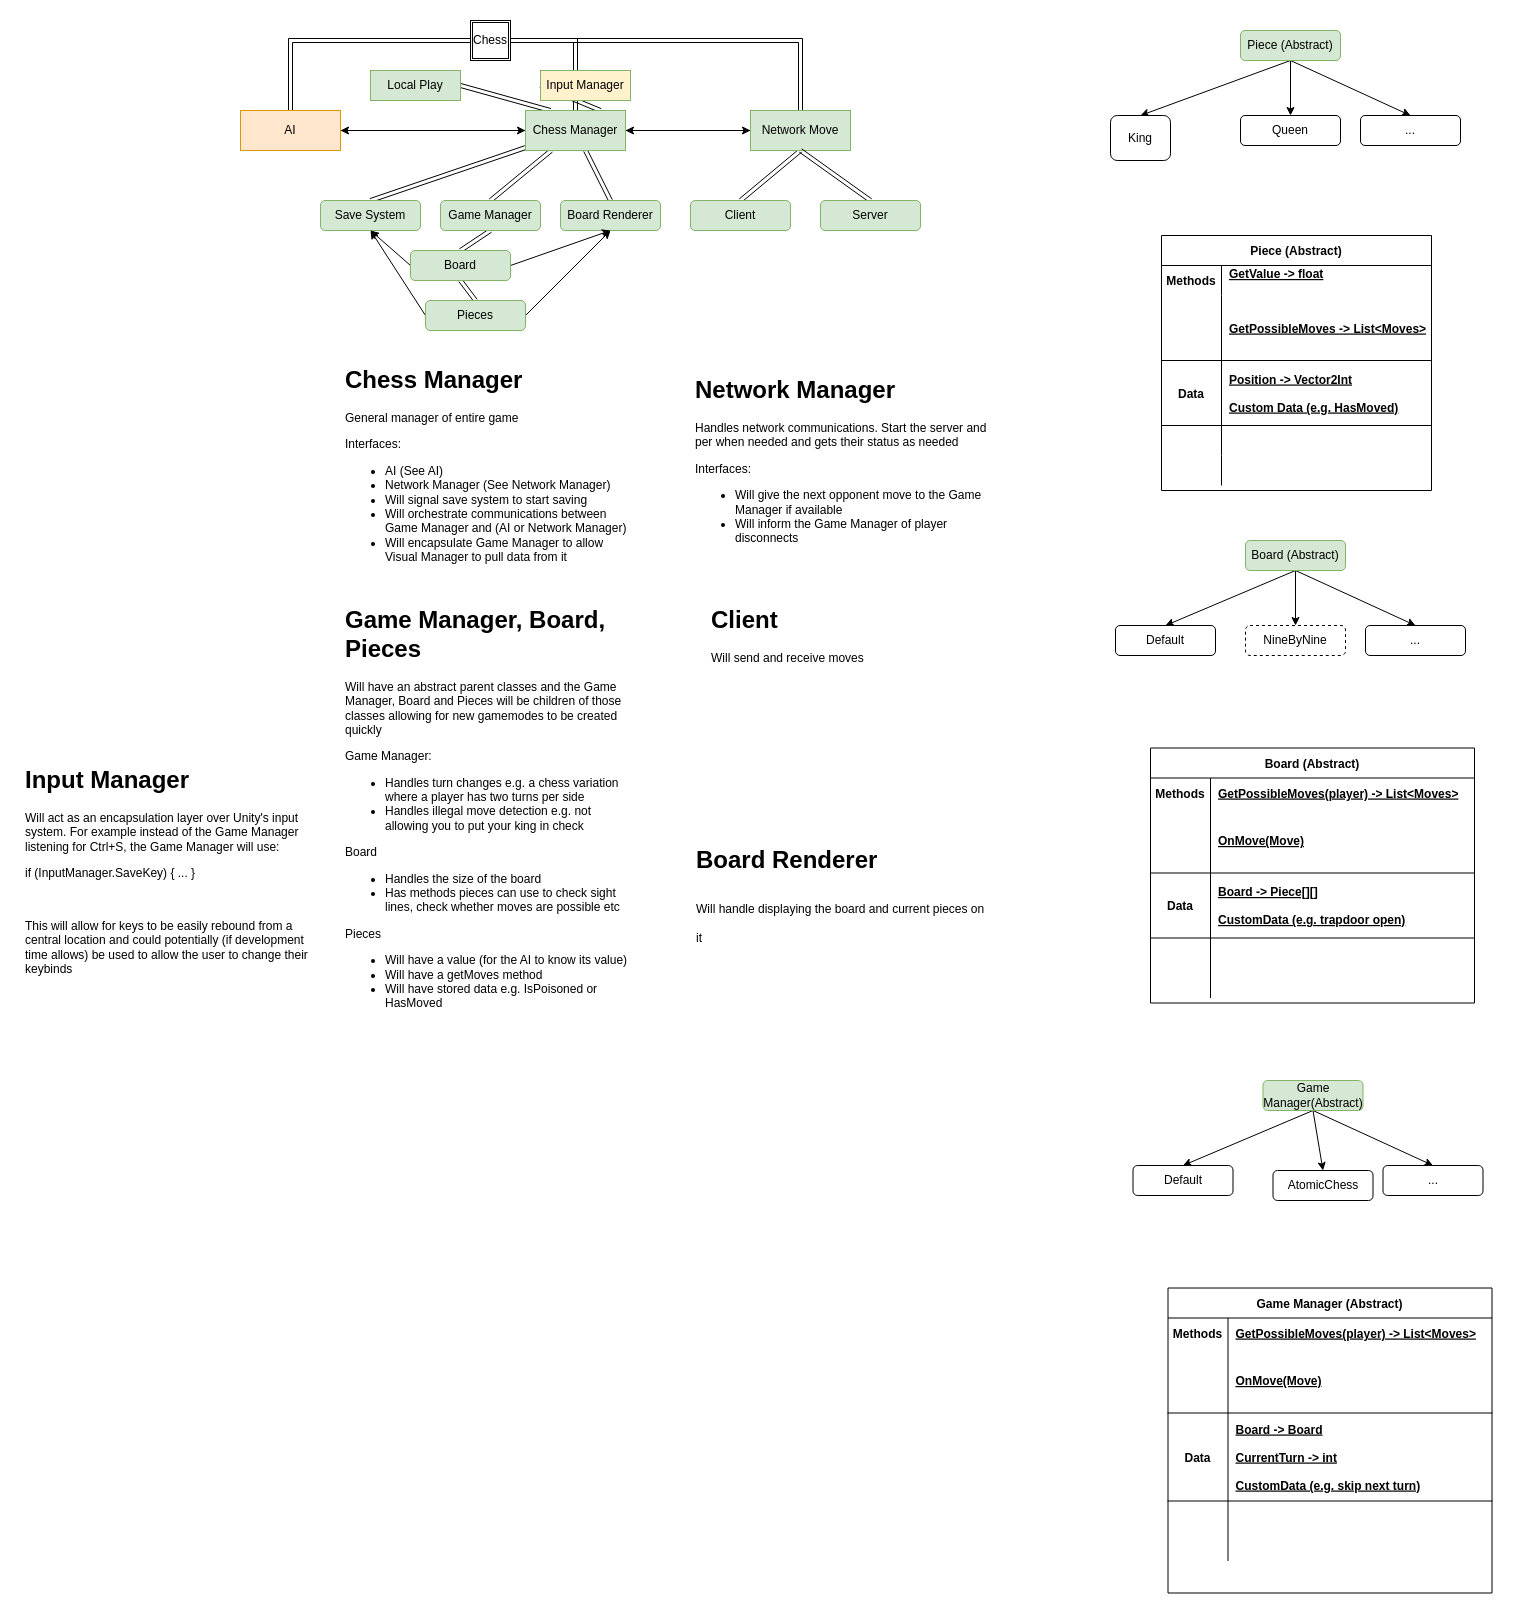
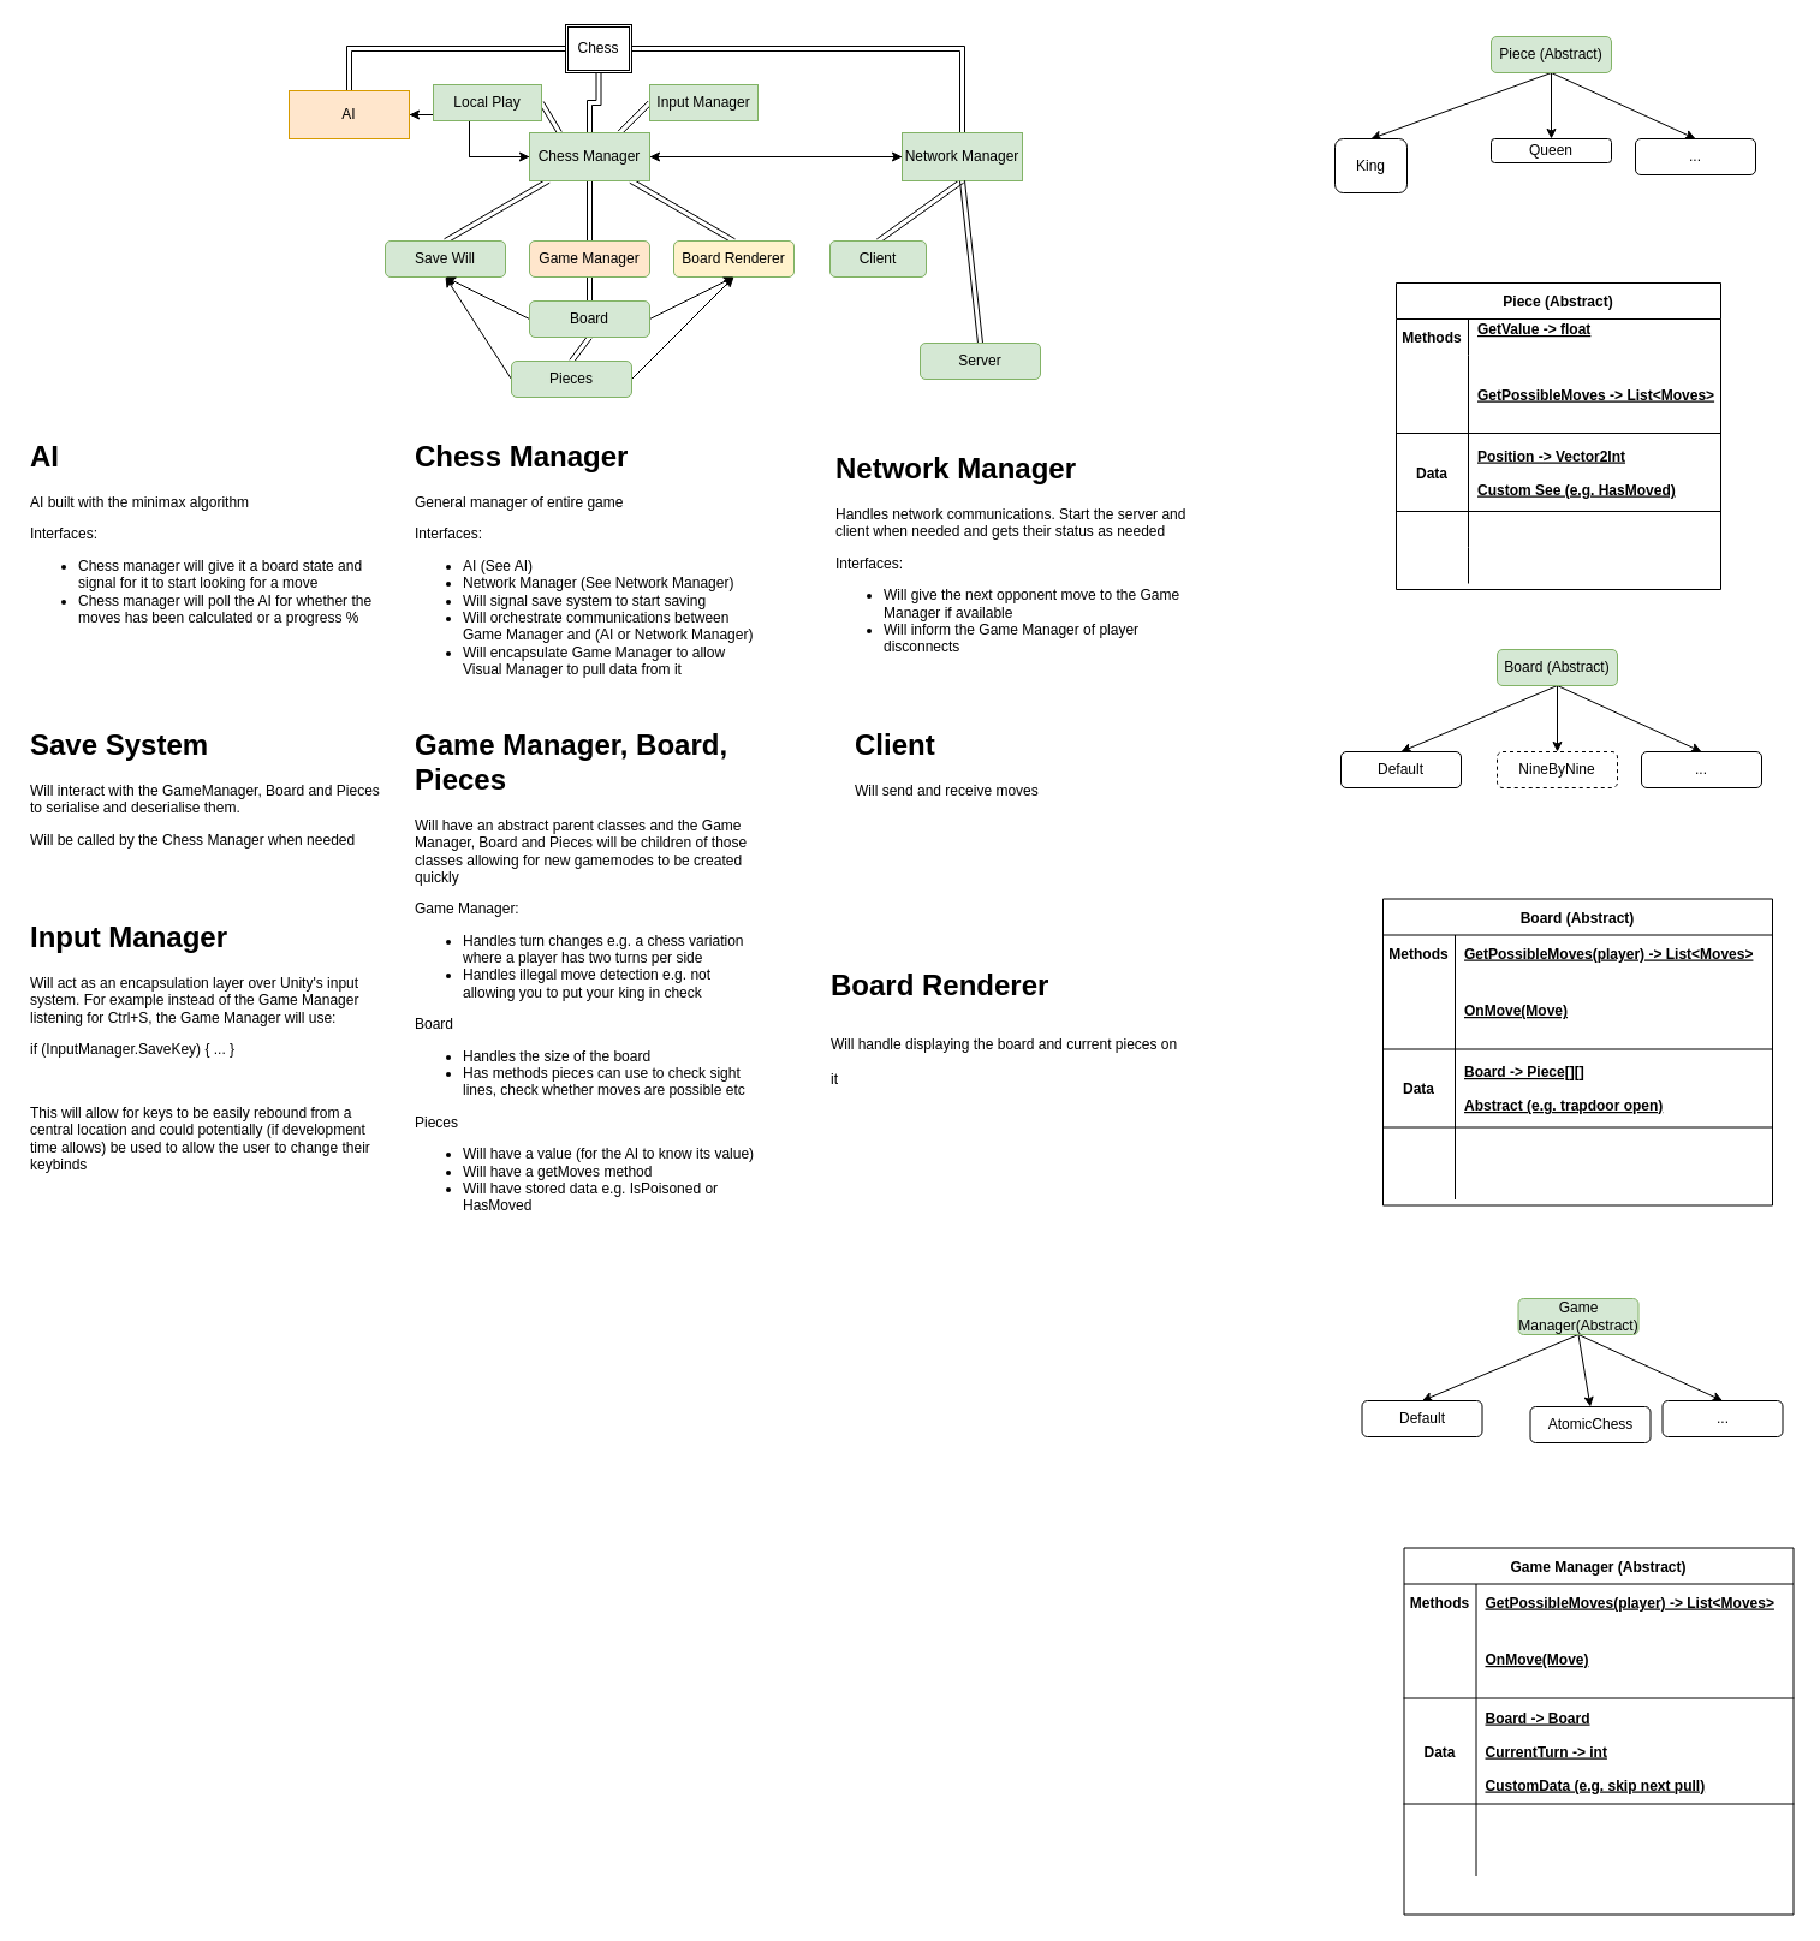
- <mxCell id="5" value="Chess" style="shape=ext;double=1;whiteSpace=wrap;html=1;aspect=fixed;" parent="1" vertex="1"><mxGeometry x="470" y="20" width="40" height="40" as="geometry" /></mxCell>
+ <mxCell id="5" value="Chess" style="shape=ext;double=1;whiteSpace=wrap;html=1;aspect=fixed;" parent="1" vertex="1"><mxGeometry x="470" y="20" width="55" height="40" as="geometry" /></mxCell>
- <mxCell id="112" value="Local Play" style="rounded=0;whiteSpace=wrap;html=1;fillColor=#d5e8d4;strokeColor=#82b366;" parent="1" vertex="1"><mxGeometry x="370" y="70" width="90" height="30" as="geometry" /></mxCell>
+ <mxCell id="112" value="Local Play" style="rounded=0;whiteSpace=wrap;html=1;fillColor=#d5e8d4;strokeColor=#82b366;" parent="1" vertex="1"><mxGeometry x="360" y="70" width="90" height="30" as="geometry" /></mxCell>
- <mxCell id="40" value="Input Manager" style="rounded=0;whiteSpace=wrap;html=1;fillColor=#fff2cc;strokeColor=#82b366;" parent="1" vertex="1"><mxGeometry x="540" y="70" width="90" height="30" as="geometry" /></mxCell>
+ <mxCell id="40" value="Input Manager" style="rounded=0;whiteSpace=wrap;html=1;fillColor=#d5e8d4;strokeColor=#82b366;" parent="1" vertex="1"><mxGeometry x="540" y="70" width="90" height="30" as="geometry" /></mxCell>
- <mxCell id="15" value="AI" style="rounded=0;whiteSpace=wrap;html=1;fillColor=#ffe6cc;strokeColor=#d79b00;" parent="1" vertex="1"><mxGeometry x="240" y="110" width="100" height="40" as="geometry" /></mxCell>
+ <mxCell id="15" value="AI" style="rounded=0;whiteSpace=wrap;html=1;fillColor=#ffe6cc;strokeColor=#d79b00;" parent="1" vertex="1"><mxGeometry x="240" y="75" width="100" height="40" as="geometry" /></mxCell>
- <mxCell id="13" value="Chess Manager" style="rounded=0;whiteSpace=wrap;html=1;fillColor=#d5e8d4;strokeColor=#82b366;" parent="1" vertex="1"><mxGeometry x="525" y="110" width="100" height="40" as="geometry" /></mxCell>
+ <mxCell id="13" value="Chess Manager" style="rounded=0;whiteSpace=wrap;html=1;fillColor=#d5e8d4;strokeColor=#82b366;" parent="1" vertex="1"><mxGeometry x="440" y="110" width="100" height="40" as="geometry" /></mxCell>
- <mxCell id="18" value="Network Move" style="rounded=0;whiteSpace=wrap;html=1;fillColor=#d5e8d4;strokeColor=#82b366;" parent="1" vertex="1"><mxGeometry x="750" y="110" width="100" height="40" as="geometry" /></mxCell>
+ <mxCell id="18" value="Network Manager" style="rounded=0;whiteSpace=wrap;html=1;fillColor=#d5e8d4;strokeColor=#82b366;" parent="1" vertex="1"><mxGeometry x="750" y="110" width="100" height="40" as="geometry" /></mxCell>
- <mxCell id="47" value="Queen" style="rounded=1;whiteSpace=wrap;html=1;" parent="1" vertex="1"><mxGeometry x="1240" y="115" width="100" height="30" as="geometry" /></mxCell>
+ <mxCell id="47" value="Queen" style="rounded=1;whiteSpace=wrap;html=1;" parent="1" vertex="1"><mxGeometry x="1240" y="115" width="100" height="20" as="geometry" /></mxCell>
- <mxCell id="21" value="Save System" style="rounded=1;whiteSpace=wrap;html=1;fillColor=#d5e8d4;strokeColor=#82b366;" parent="1" vertex="1"><mxGeometry x="320" y="200" width="100" height="30" as="geometry" /></mxCell>
+ <mxCell id="21" value="Save Will" style="rounded=1;whiteSpace=wrap;html=1;fillColor=#d5e8d4;strokeColor=#82b366;" parent="1" vertex="1"><mxGeometry x="320" y="200" width="100" height="30" as="geometry" /></mxCell>
- <mxCell id="20" value="Game Manager" style="rounded=1;whiteSpace=wrap;html=1;fillColor=#d5e8d4;strokeColor=#82b366;" parent="1" vertex="1"><mxGeometry x="440" y="200" width="100" height="30" as="geometry" /></mxCell>
+ <mxCell id="20" value="Game Manager" style="rounded=1;whiteSpace=wrap;html=1;fillColor=#ffe6cc;strokeColor=#82b366;" parent="1" vertex="1"><mxGeometry x="440" y="200" width="100" height="30" as="geometry" /></mxCell>
- <mxCell id="22" value="Board Renderer" style="rounded=1;whiteSpace=wrap;html=1;fillColor=#d5e8d4;strokeColor=#82b366;" parent="1" vertex="1"><mxGeometry x="560" y="200" width="100" height="30" as="geometry" /></mxCell>
+ <mxCell id="22" value="Board Renderer" style="rounded=1;whiteSpace=wrap;html=1;fillColor=#fff2cc;strokeColor=#82b366;" parent="1" vertex="1"><mxGeometry x="560" y="200" width="100" height="30" as="geometry" /></mxCell>
- <mxCell id="31" value="Client" style="rounded=1;whiteSpace=wrap;html=1;fillColor=#d5e8d4;strokeColor=#82b366;" parent="1" vertex="1"><mxGeometry x="690" y="200" width="100" height="30" as="geometry" /></mxCell>
+ <mxCell id="31" value="Client" style="rounded=1;whiteSpace=wrap;html=1;fillColor=#d5e8d4;strokeColor=#82b366;" parent="1" vertex="1"><mxGeometry x="690" y="200" width="80" height="30" as="geometry" /></mxCell>
- <mxCell id="33" value="Server" style="rounded=1;whiteSpace=wrap;html=1;fillColor=#d5e8d4;strokeColor=#82b366;" parent="1" vertex="1"><mxGeometry x="820" y="200" width="100" height="30" as="geometry" /></mxCell>
+ <mxCell id="33" value="Server" style="rounded=1;whiteSpace=wrap;html=1;fillColor=#d5e8d4;strokeColor=#82b366;" parent="1" vertex="1"><mxGeometry x="765" y="285" width="100" height="30" as="geometry" /></mxCell>
- <mxCell id="27" value="Board" style="rounded=1;whiteSpace=wrap;html=1;fillColor=#d5e8d4;strokeColor=#82b366;" parent="1" vertex="1"><mxGeometry x="410" y="250" width="100" height="30" as="geometry" /></mxCell>
+ <mxCell id="27" value="Board" style="rounded=1;whiteSpace=wrap;html=1;fillColor=#d5e8d4;strokeColor=#82b366;" parent="1" vertex="1"><mxGeometry x="440" y="250" width="100" height="30" as="geometry" /></mxCell>
- <mxCell id="58" value="Position -&gt; Vector2Int&#10;&#10;Custom Data (e.g. HasMoved)" style="shape=partialRectangle;connectable=0;fillColor=none;top=0;left=0;bottom=0;right=0;align=left;spacingLeft=6;fontStyle=5;overflow=hidden;" parent="56" vertex="1"><mxGeometry x="60" width="210" height="65" as="geometry"><mxRectangle width="210" height="65" as="alternateBounds" /></mxGeometry></mxCell>
+ <mxCell id="58" value="Position -&gt; Vector2Int&#10;&#10;Custom See (e.g. HasMoved)" style="shape=partialRectangle;connectable=0;fillColor=none;top=0;left=0;bottom=0;right=0;align=left;spacingLeft=6;fontStyle=5;overflow=hidden;" parent="56" vertex="1"><mxGeometry x="60" width="210" height="65" as="geometry"><mxRectangle width="210" height="65" as="alternateBounds" /></mxGeometry></mxCell>
- <mxCell id="36" value="&lt;h1&gt;Network Manager&lt;/h1&gt;&lt;p&gt;Handles network communications. Start the server and per when needed and gets their status as needed&lt;/p&gt;&lt;p&gt;Interfaces:&lt;/p&gt;&lt;p&gt;&lt;/p&gt;&lt;ul&gt;&lt;li&gt;Will give the next opponent move to the Game Manager if available&lt;/li&gt;&lt;li&gt;Will inform the Game Manager of player disconnects&lt;/li&gt;&lt;/ul&gt;&lt;p&gt;&lt;/p&gt;" style="text;html=1;strokeColor=none;fillColor=none;spacing=5;spacingTop=-20;whiteSpace=wrap;overflow=hidden;rounded=0;" parent="1" vertex="1"><mxGeometry x="690" y="370" width="300" height="210" as="geometry" /></mxCell>
+ <mxCell id="36" value="&lt;h1&gt;Network Manager&lt;/h1&gt;&lt;p&gt;Handles network communications. Start the server and client when needed and gets their status as needed&lt;/p&gt;&lt;p&gt;Interfaces:&lt;/p&gt;&lt;p&gt;&lt;/p&gt;&lt;ul&gt;&lt;li&gt;Will give the next opponent move to the Game Manager if available&lt;/li&gt;&lt;li&gt;Will inform the Game Manager of player disconnects&lt;/li&gt;&lt;/ul&gt;&lt;p&gt;&lt;/p&gt;" style="text;html=1;strokeColor=none;fillColor=none;spacing=5;spacingTop=-20;whiteSpace=wrap;overflow=hidden;rounded=0;" parent="1" vertex="1"><mxGeometry x="690" y="370" width="300" height="210" as="geometry" /></mxCell>
+ <mxCell id="34" value="&lt;h1&gt;AI&lt;/h1&gt;&lt;p&gt;AI built with the minimax algorithm&lt;/p&gt;&lt;p&gt;Interfaces:&lt;/p&gt;&lt;p&gt;&lt;/p&gt;&lt;ul&gt;&lt;li&gt;Chess manager will give it a board state and signal for it to start looking for a move&lt;/li&gt;&lt;li&gt;Chess manager will poll the AI for whether the moves has been calculated or a progress %&lt;/li&gt;&lt;/ul&gt;&lt;p&gt;&lt;/p&gt;" style="text;html=1;strokeColor=none;fillColor=none;spacing=5;spacingTop=-20;whiteSpace=wrap;overflow=hidden;rounded=0;" parent="1" vertex="1"><mxGeometry x="20" y="360" width="300" height="210" as="geometry" /></mxCell>
+ <mxCell id="39" value="&lt;h1&gt;Save System&lt;/h1&gt;&lt;p&gt;Will interact with the GameManager, Board and Pieces to serialise and deserialise them.&lt;/p&gt;&lt;p&gt;Will be called by the Chess Manager when needed&lt;/p&gt;&lt;p&gt;&lt;/p&gt;&lt;p&gt;&lt;/p&gt;" style="text;html=1;strokeColor=none;fillColor=none;spacing=5;spacingTop=-20;whiteSpace=wrap;overflow=hidden;rounded=0;" parent="1" vertex="1"><mxGeometry x="20" y="600" width="300" height="130" as="geometry" /></mxCell>
- <mxCell id="81" value="Board -&gt; Piece[][]&#10;&#10;CustomData (e.g. trapdoor open)" style="shape=partialRectangle;connectable=0;fillColor=none;top=0;left=0;bottom=0;right=0;align=left;spacingLeft=6;fontStyle=5;overflow=hidden;" parent="79" vertex="1"><mxGeometry x="60" width="264" height="65" as="geometry"><mxRectangle width="264" height="65" as="alternateBounds" /></mxGeometry></mxCell>
+ <mxCell id="81" value="Board -&gt; Piece[][]&#10;&#10;Abstract (e.g. trapdoor open)" style="shape=partialRectangle;connectable=0;fillColor=none;top=0;left=0;bottom=0;right=0;align=left;spacingLeft=6;fontStyle=5;overflow=hidden;" parent="79" vertex="1"><mxGeometry x="60" width="264" height="65" as="geometry"><mxRectangle width="264" height="65" as="alternateBounds" /></mxGeometry></mxCell>
- <mxCell id="111" value="&lt;h1&gt;&lt;span style=&quot;background-color: initial;&quot;&gt;Board Renderer&lt;/span&gt;&lt;/h1&gt;&lt;h1&gt;&lt;span style=&quot;font-size: 12px; font-weight: 400;&quot;&gt;Will handle displaying the board and current pieces on it&lt;/span&gt;&lt;/h1&gt;&lt;p&gt;&lt;/p&gt;&lt;p&gt;&lt;/p&gt;" style="text;html=1;strokeColor=none;fillColor=none;spacing=5;spacingTop=-20;whiteSpace=wrap;overflow=hidden;rounded=0;" parent="1" vertex="1"><mxGeometry x="691" y="840" width="300" height="230" as="geometry" /></mxCell>
+ <mxCell id="111" value="&lt;h1&gt;&lt;span style=&quot;background-color: initial;&quot;&gt;Board Renderer&lt;/span&gt;&lt;/h1&gt;&lt;h1&gt;&lt;span style=&quot;font-size: 12px; font-weight: 400;&quot;&gt;Will handle displaying the board and current pieces on it&lt;/span&gt;&lt;/h1&gt;&lt;p&gt;&lt;/p&gt;&lt;p&gt;&lt;/p&gt;" style="text;html=1;strokeColor=none;fillColor=none;spacing=5;spacingTop=-20;whiteSpace=wrap;overflow=hidden;rounded=0;" parent="1" vertex="1"><mxGeometry x="686" y="800" width="300" height="230" as="geometry" /></mxCell>
- <mxCell id="104" value="Board -&gt; Board&#10;&#10;CurrentTurn -&gt; int&#10;&#10;CustomData (e.g. skip next turn)" style="shape=partialRectangle;connectable=0;fillColor=none;top=0;left=0;bottom=0;right=0;align=left;spacingLeft=6;fontStyle=5;overflow=hidden;" parent="102" vertex="1"><mxGeometry x="60" width="264" height="88" as="geometry"><mxRectangle width="264" height="88" as="alternateBounds" /></mxGeometry></mxCell>
+ <mxCell id="104" value="Board -&gt; Board&#10;&#10;CurrentTurn -&gt; int&#10;&#10;CustomData (e.g. skip next pull)" style="shape=partialRectangle;connectable=0;fillColor=none;top=0;left=0;bottom=0;right=0;align=left;spacingLeft=6;fontStyle=5;overflow=hidden;" parent="102" vertex="1"><mxGeometry x="60" width="264" height="88" as="geometry"><mxRectangle width="264" height="88" as="alternateBounds" /></mxGeometry></mxCell>
